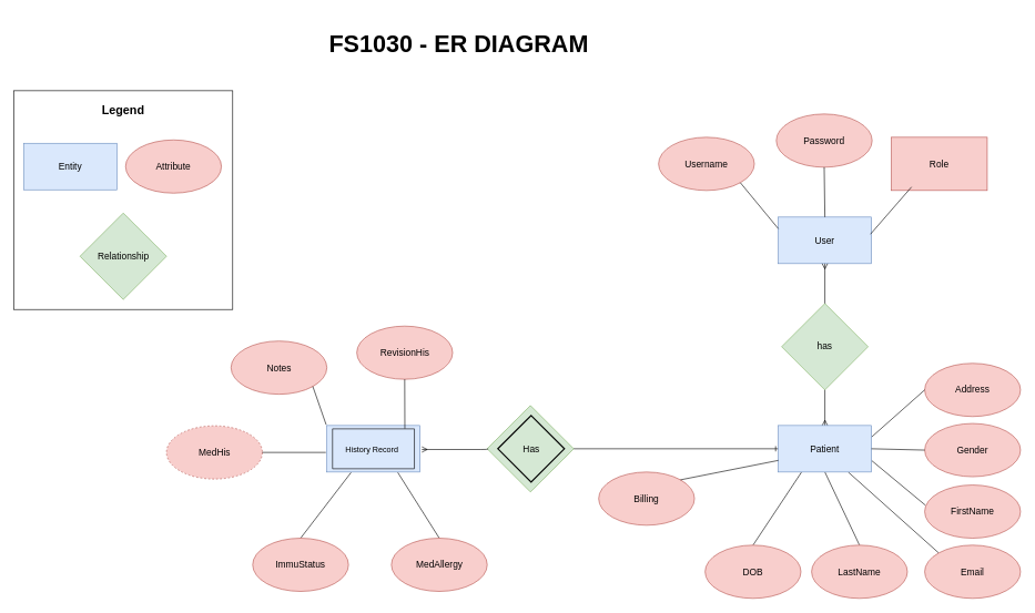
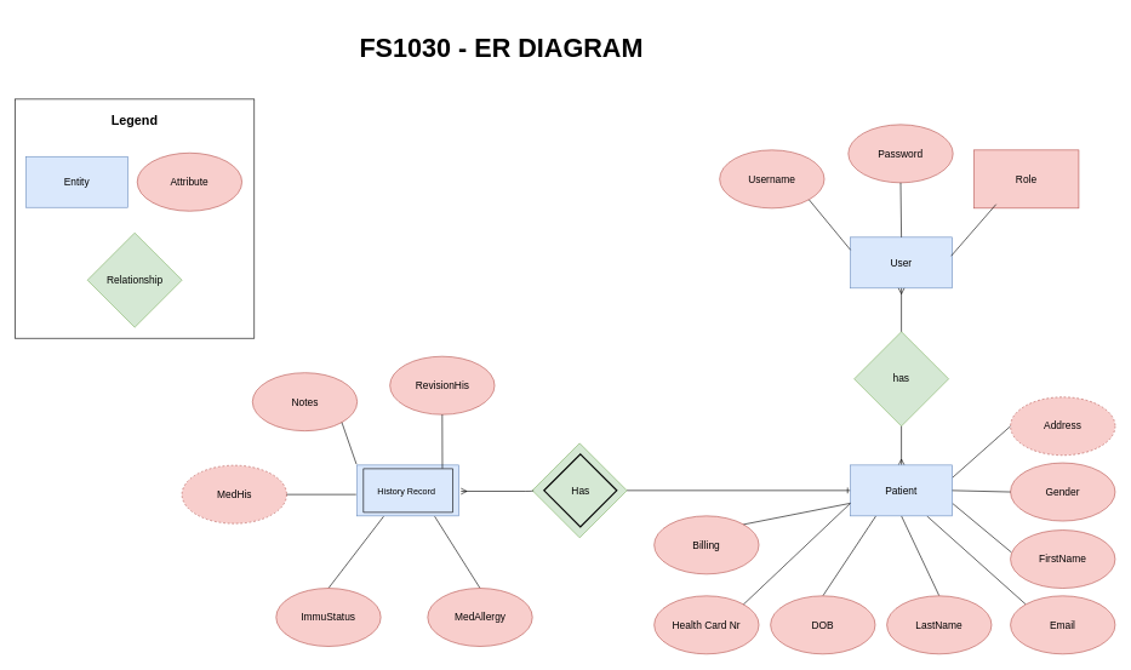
- <mxCell id="8" value="Address" style="ellipse;whiteSpace=wrap;html=1;fontSize=14;fillColor=#f8cecc;strokeColor=#b85450;" parent="1" vertex="1"><mxGeometry x="1389" y="546" width="144" height="80" as="geometry" /></mxCell>
+ <mxCell id="8" value="Address" style="ellipse;whiteSpace=wrap;html=1;fontSize=14;fillColor=#f8cecc;strokeColor=#b85450;dashed=1;" parent="1" vertex="1"><mxGeometry x="1389" y="546" width="144" height="80" as="geometry" /></mxCell>
+ <mxCell id="30" style="edgeStyle=none;rounded=0;orthogonalLoop=1;jettySize=auto;html=1;exitX=0;exitY=0.75;exitDx=0;exitDy=0;entryX=1;entryY=0;entryDx=0;entryDy=0;endArrow=none;endFill=0;" parent="1" source="31" target="9" edge="1"><mxGeometry relative="1" as="geometry" /></mxCell>
+ <mxCell id="9" value="Health Card Nr" style="ellipse;whiteSpace=wrap;html=1;fontSize=14;fillColor=#f8cecc;strokeColor=#b85450;" parent="1" vertex="1"><mxGeometry x="899" y="819.5" width="144" height="80" as="geometry" /></mxCell>
